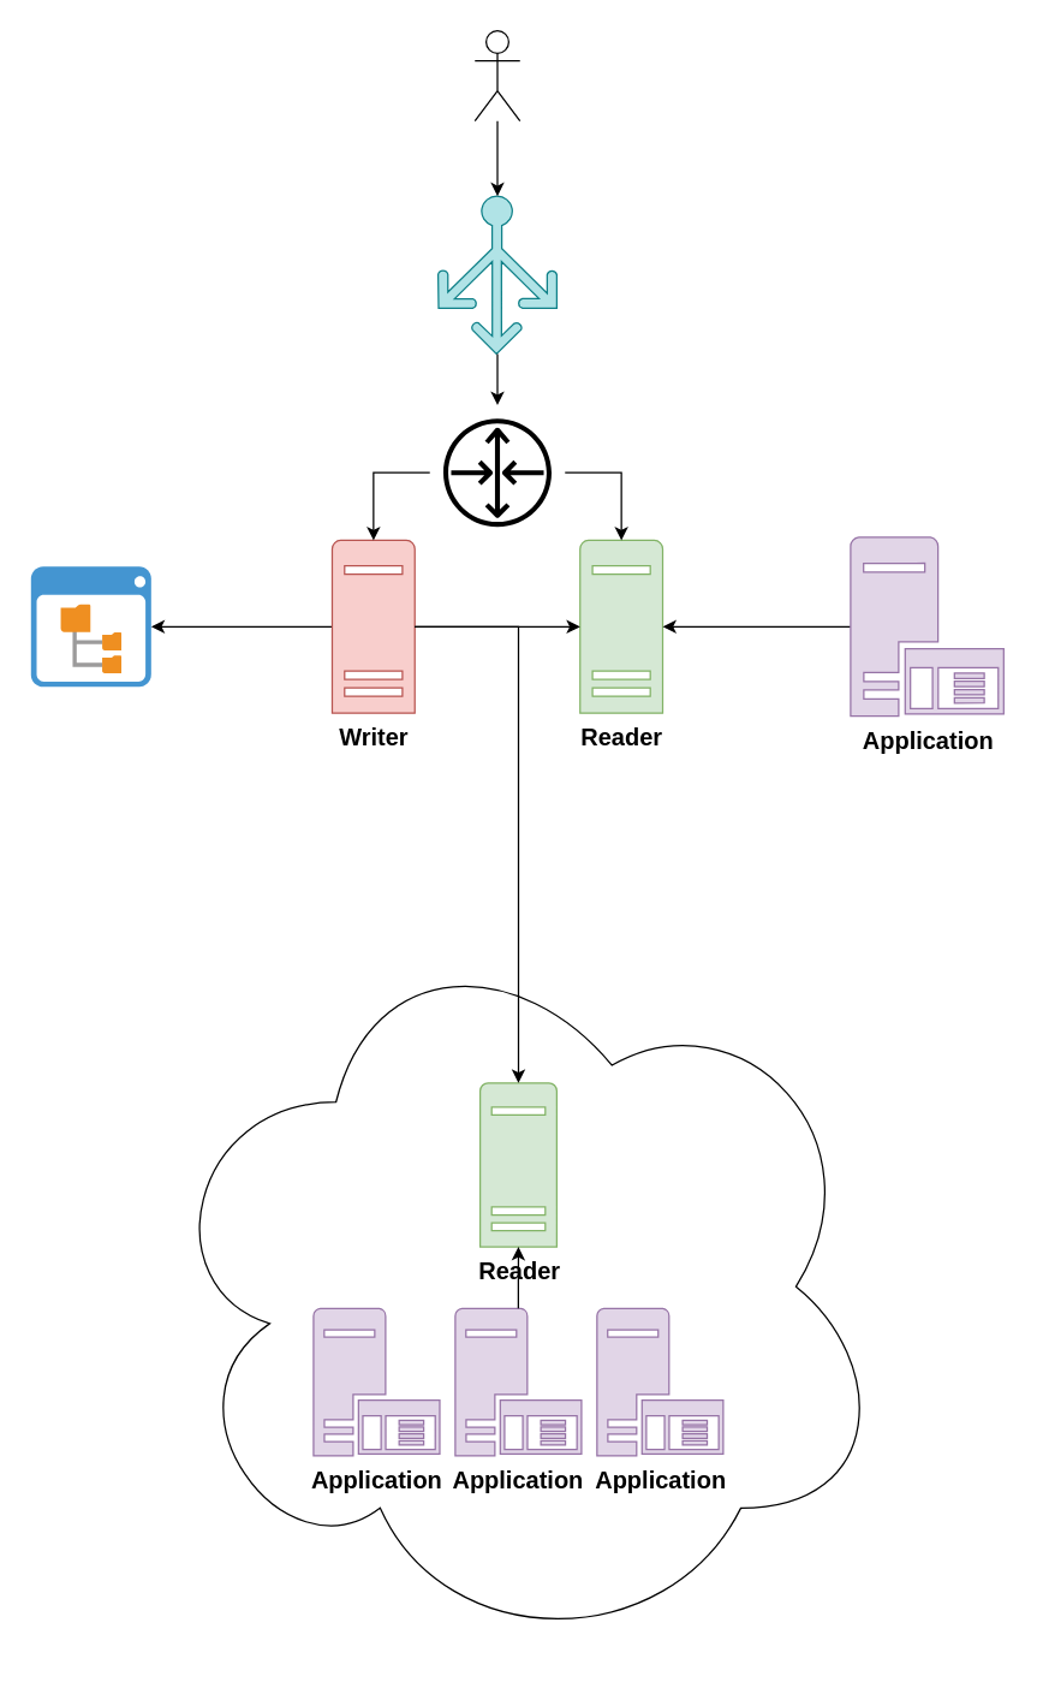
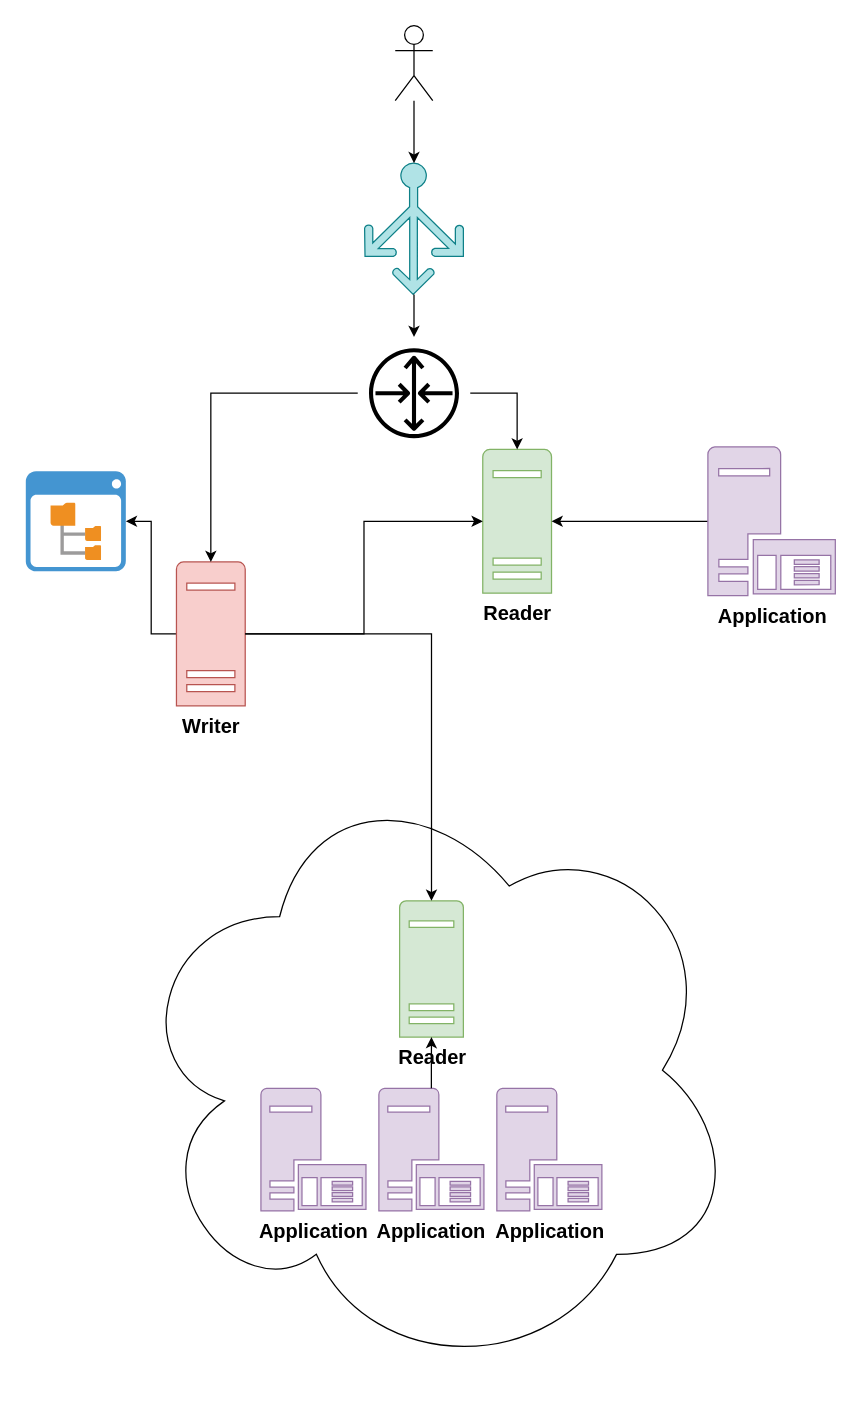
- <mxCell id="19" value="&lt;b&gt;Writer&lt;/b&gt;" style="pointerEvents=1;shadow=0;dashed=0;html=1;strokeColor=#b85450;labelPosition=center;verticalLabelPosition=bottom;verticalAlign=top;align=center;shape=mxgraph.mscae.enterprise.server_generic;fillColor=#f8cecc;fontSize=16;aspect=fixed;" vertex="1" parent="2"><mxGeometry x="200.5" y="339" width="55" height="115" as="geometry" /></mxCell>
+ <mxCell id="19" value="&lt;b&gt;Writer&lt;/b&gt;" style="pointerEvents=1;shadow=0;dashed=0;html=1;strokeColor=#b85450;labelPosition=center;verticalLabelPosition=bottom;verticalAlign=top;align=center;shape=mxgraph.mscae.enterprise.server_generic;fillColor=#f8cecc;fontSize=16;aspect=fixed;" vertex="1" parent="2"><mxGeometry x="120.5" y="429" width="55" height="115" as="geometry" /></mxCell>
